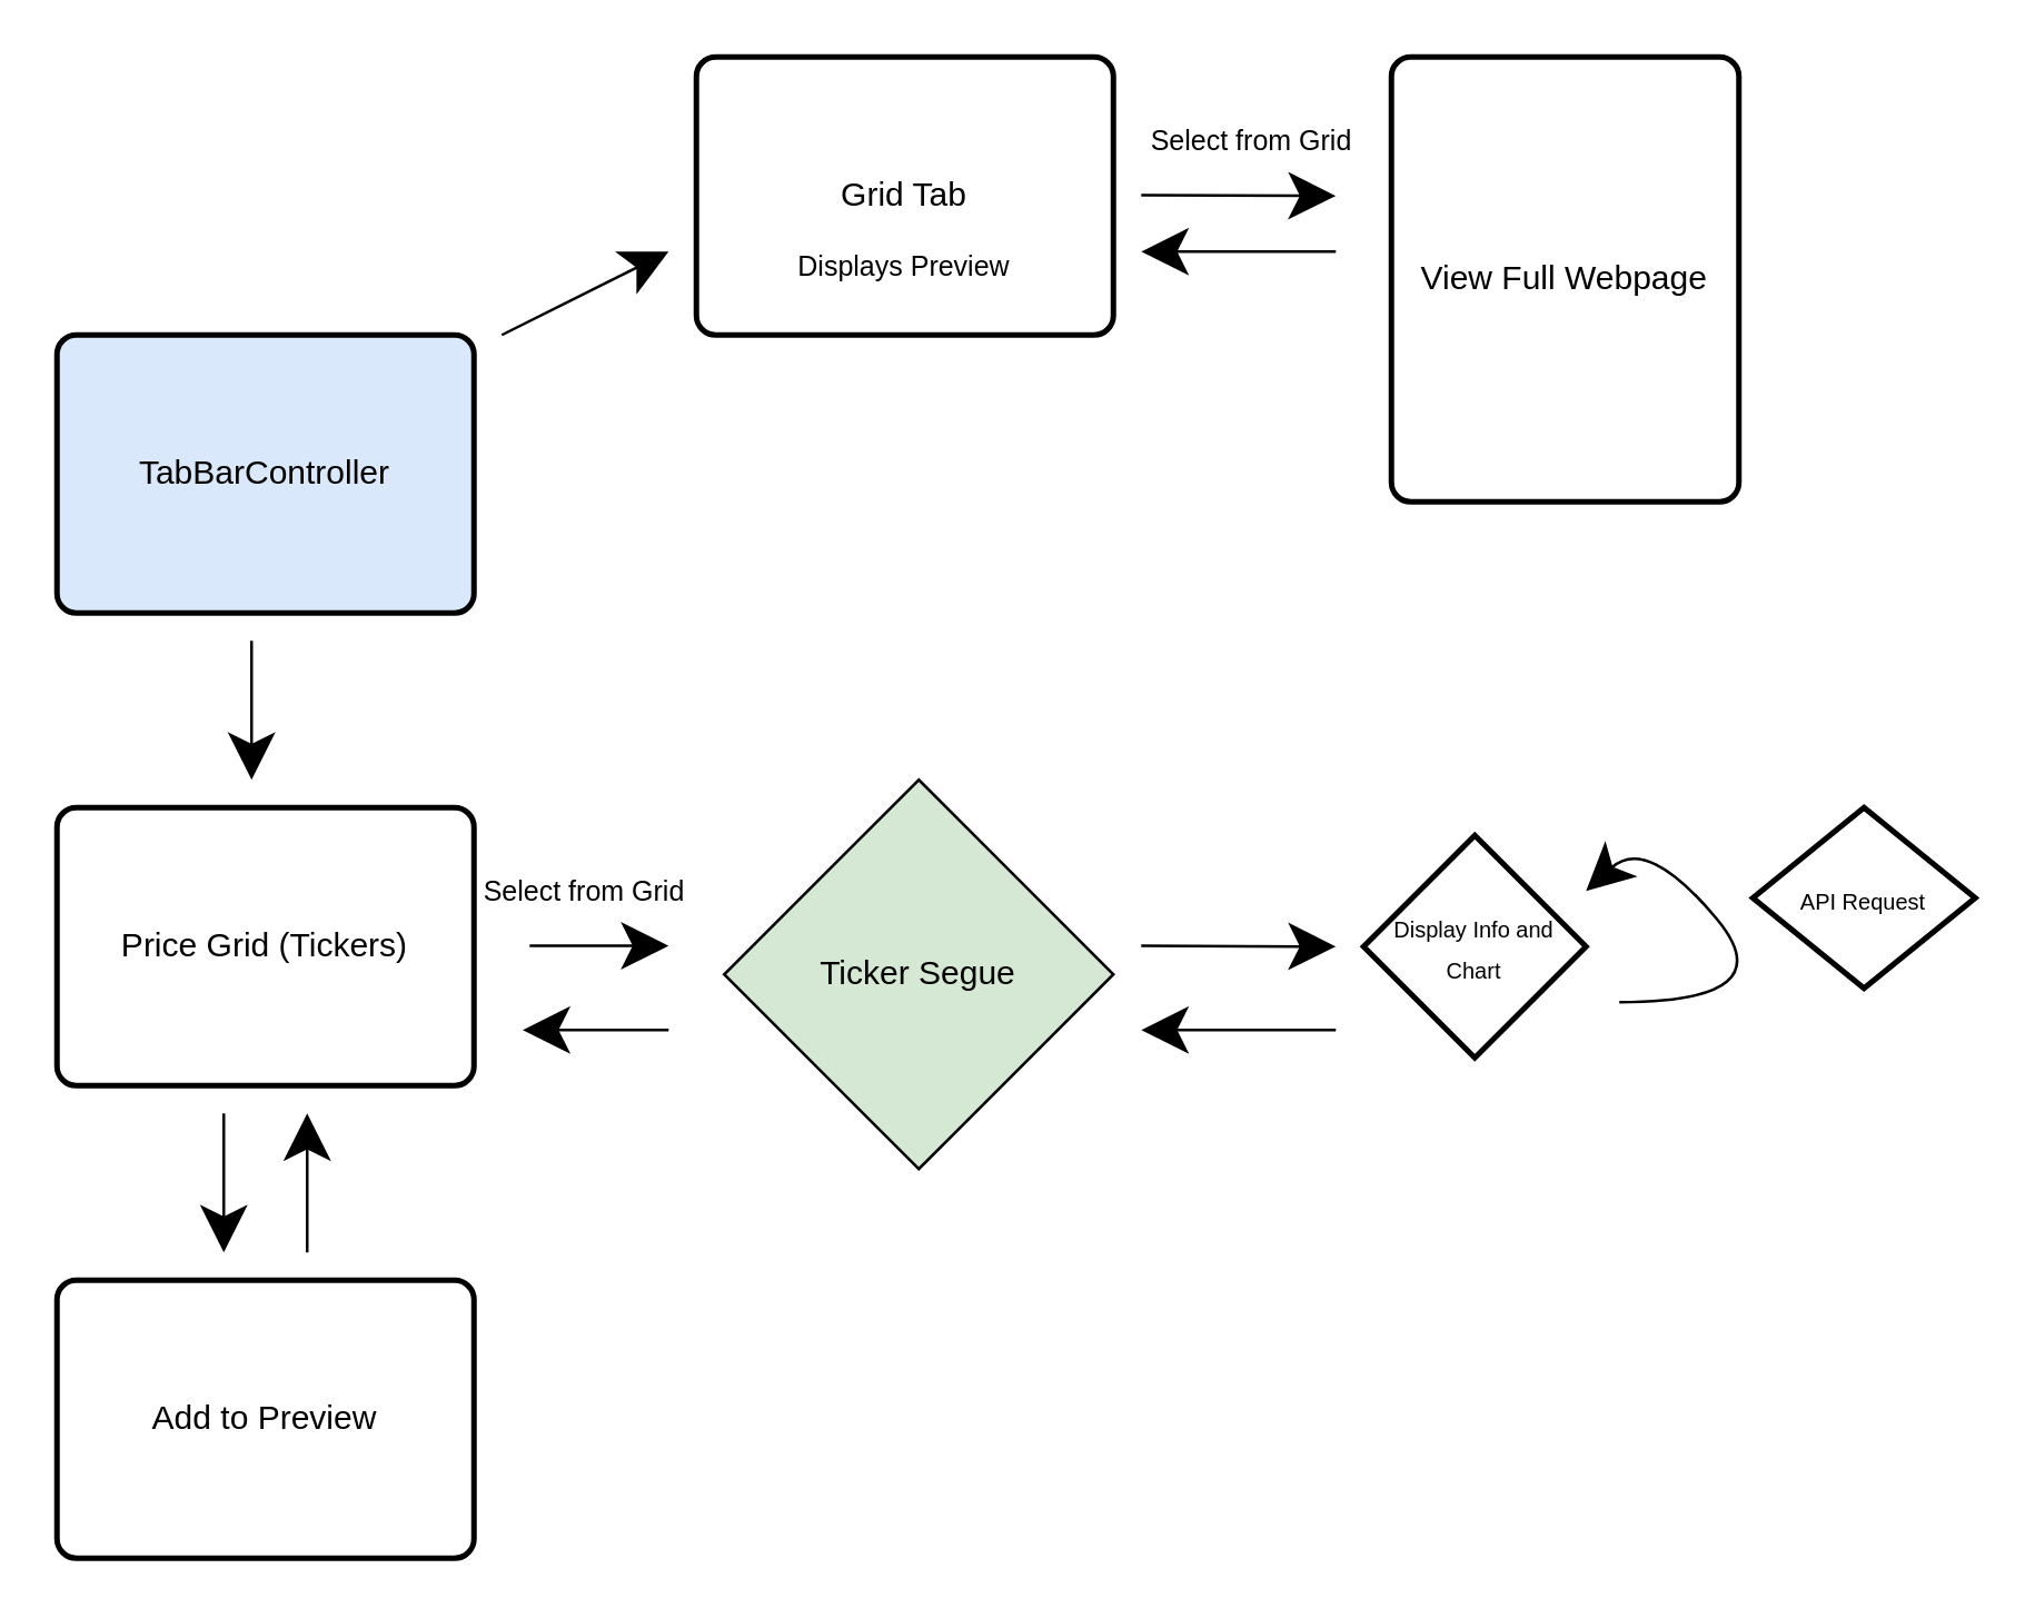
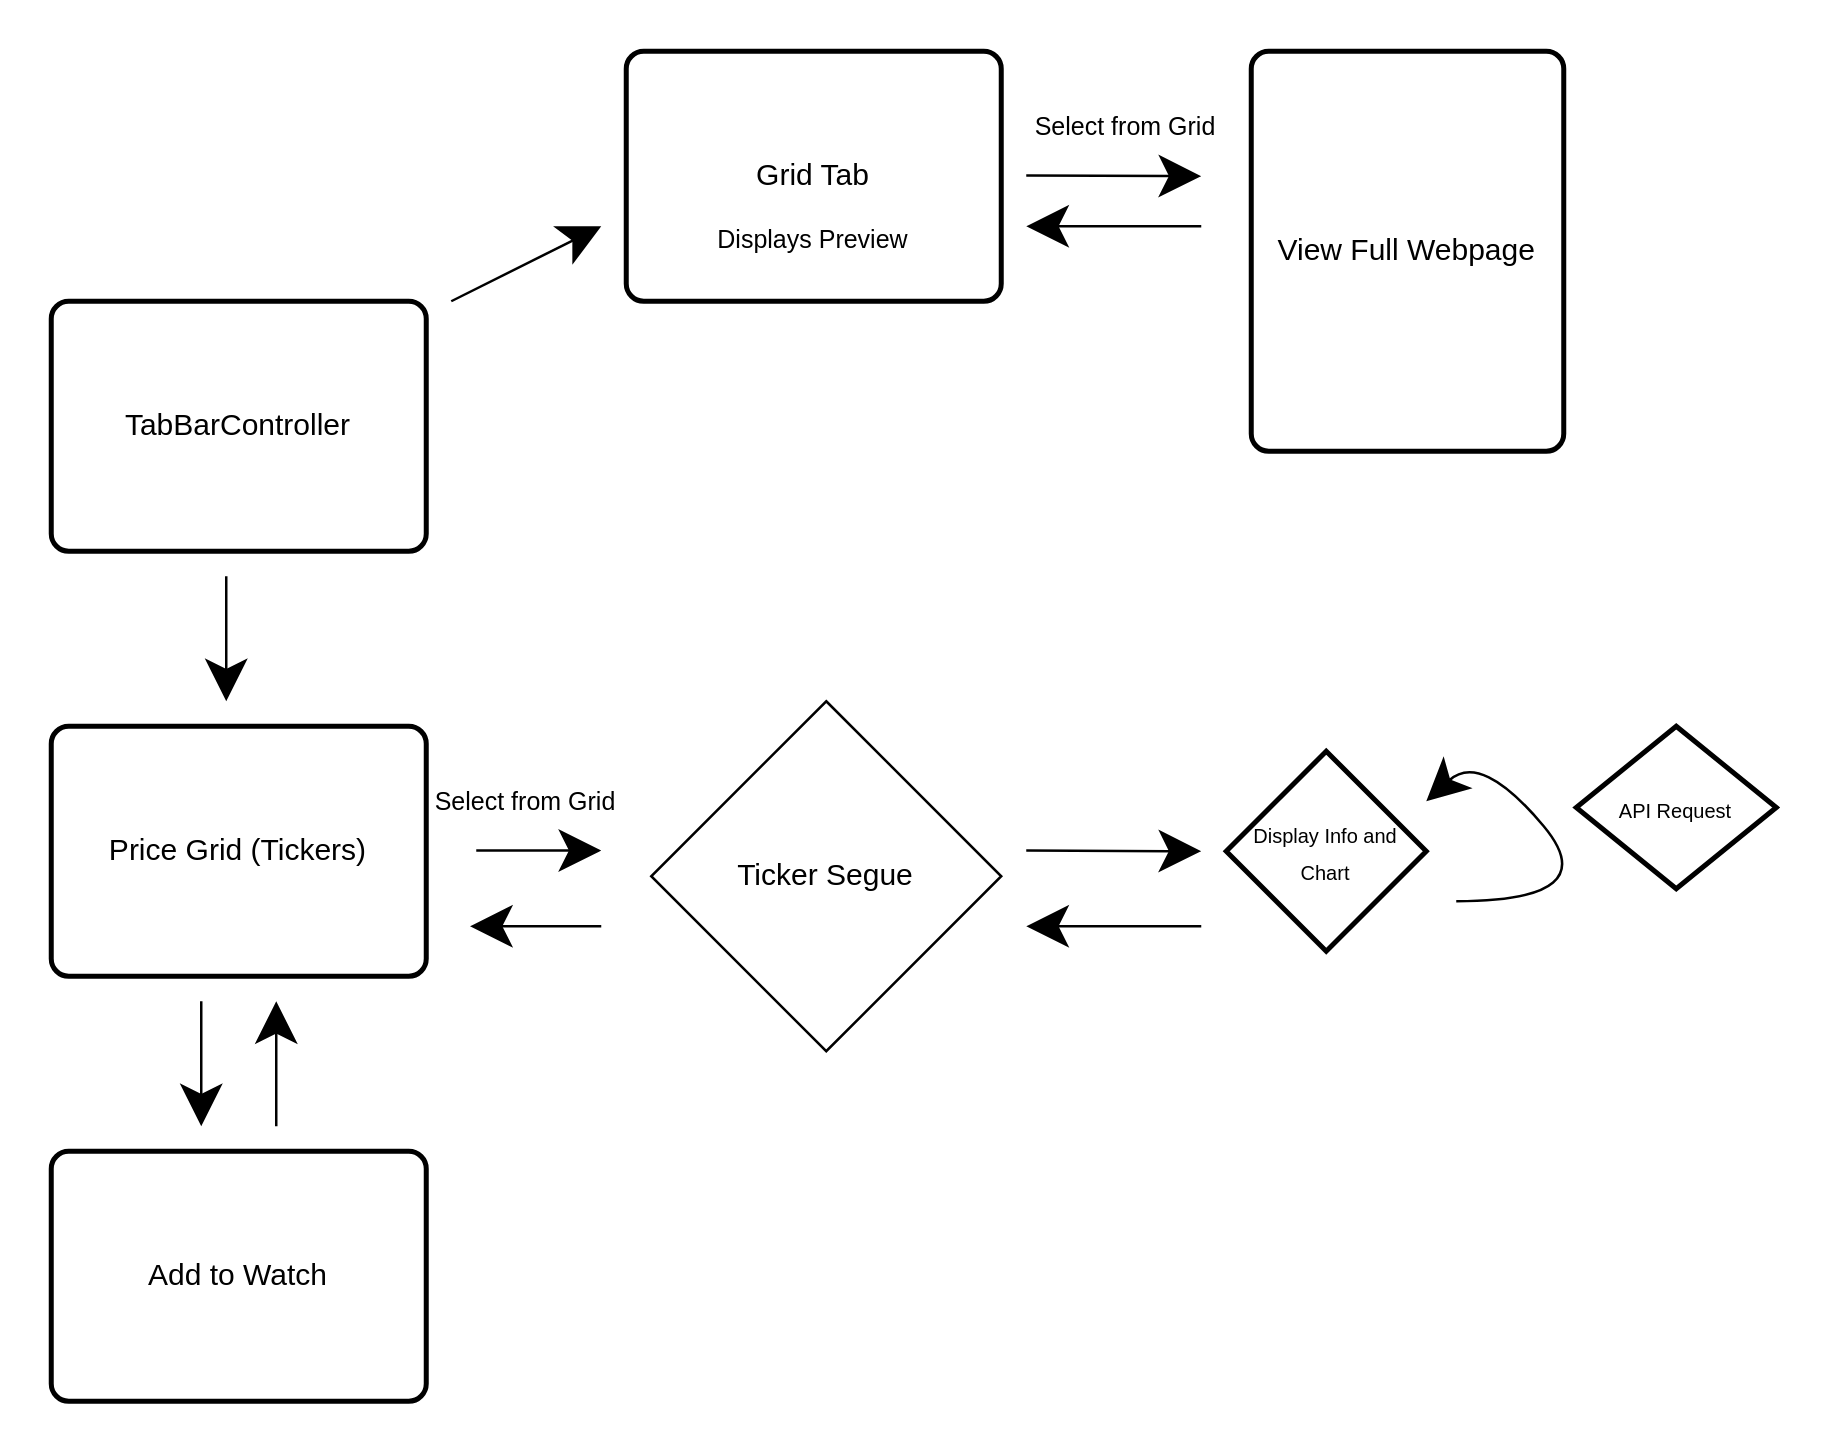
- <mxCell id="3" value="TabBarController" style="rounded=1;whiteSpace=wrap;html=1;absoluteArcSize=1;arcSize=14;strokeWidth=2;hachureGap=4;pointerEvents=0;fillColor=#dae8fc;" parent="1" vertex="1"><mxGeometry x="20" y="120" width="150" height="100" as="geometry" /></mxCell>
+ <mxCell id="3" value="TabBarController" style="rounded=1;whiteSpace=wrap;html=1;absoluteArcSize=1;arcSize=14;strokeWidth=2;hachureGap=4;pointerEvents=0;" parent="1" vertex="1"><mxGeometry x="20" y="120" width="150" height="100" as="geometry" /></mxCell>
- <mxCell id="22" value="Ticker Segue" style="rhombus;whiteSpace=wrap;html=1;fillColor=#d5e8d4;" vertex="1" parent="1"><mxGeometry x="260" y="280" width="140" height="140" as="geometry" /></mxCell>
+ <mxCell id="22" value="Ticker Segue" style="rhombus;whiteSpace=wrap;html=1;" vertex="1" parent="1"><mxGeometry x="260" y="280" width="140" height="140" as="geometry" /></mxCell>
- <mxCell id="19" value="Add to Preview" style="rounded=1;whiteSpace=wrap;html=1;absoluteArcSize=1;arcSize=14;strokeWidth=2;hachureGap=4;pointerEvents=0;" parent="1" vertex="1"><mxGeometry x="20" y="460" width="150" height="100" as="geometry" /></mxCell>
+ <mxCell id="19" value="Add to Watch" style="rounded=1;whiteSpace=wrap;html=1;absoluteArcSize=1;arcSize=14;strokeWidth=2;hachureGap=4;pointerEvents=0;" parent="1" vertex="1"><mxGeometry x="20" y="460" width="150" height="100" as="geometry" /></mxCell>
